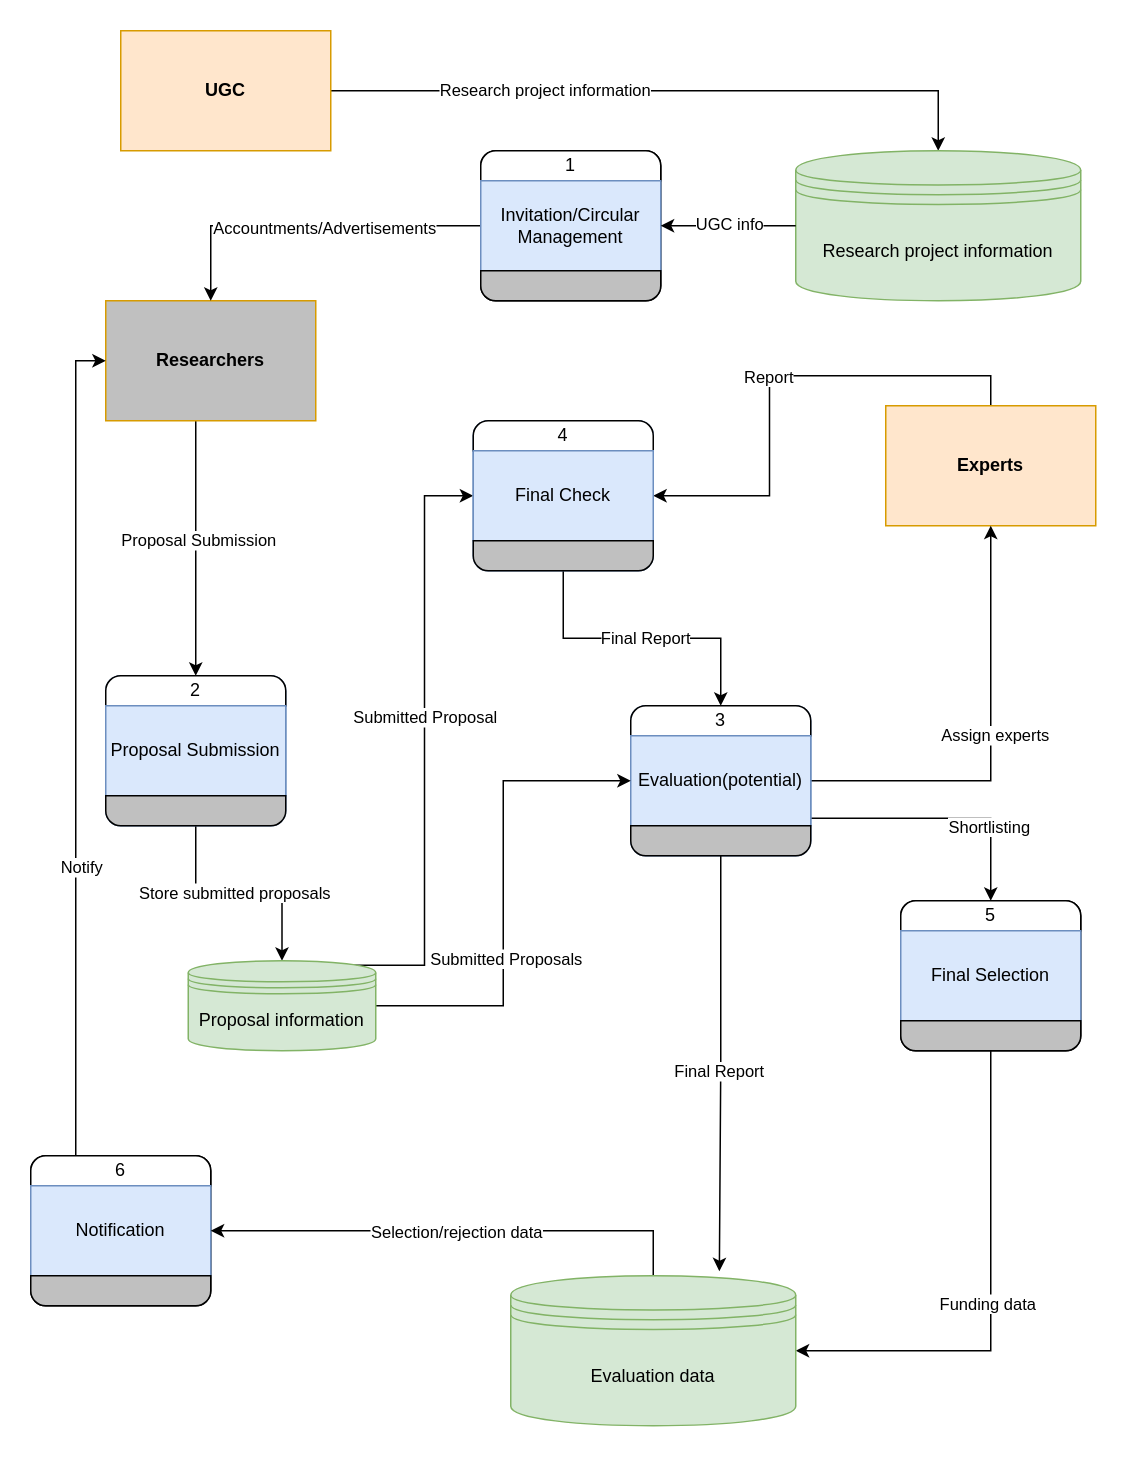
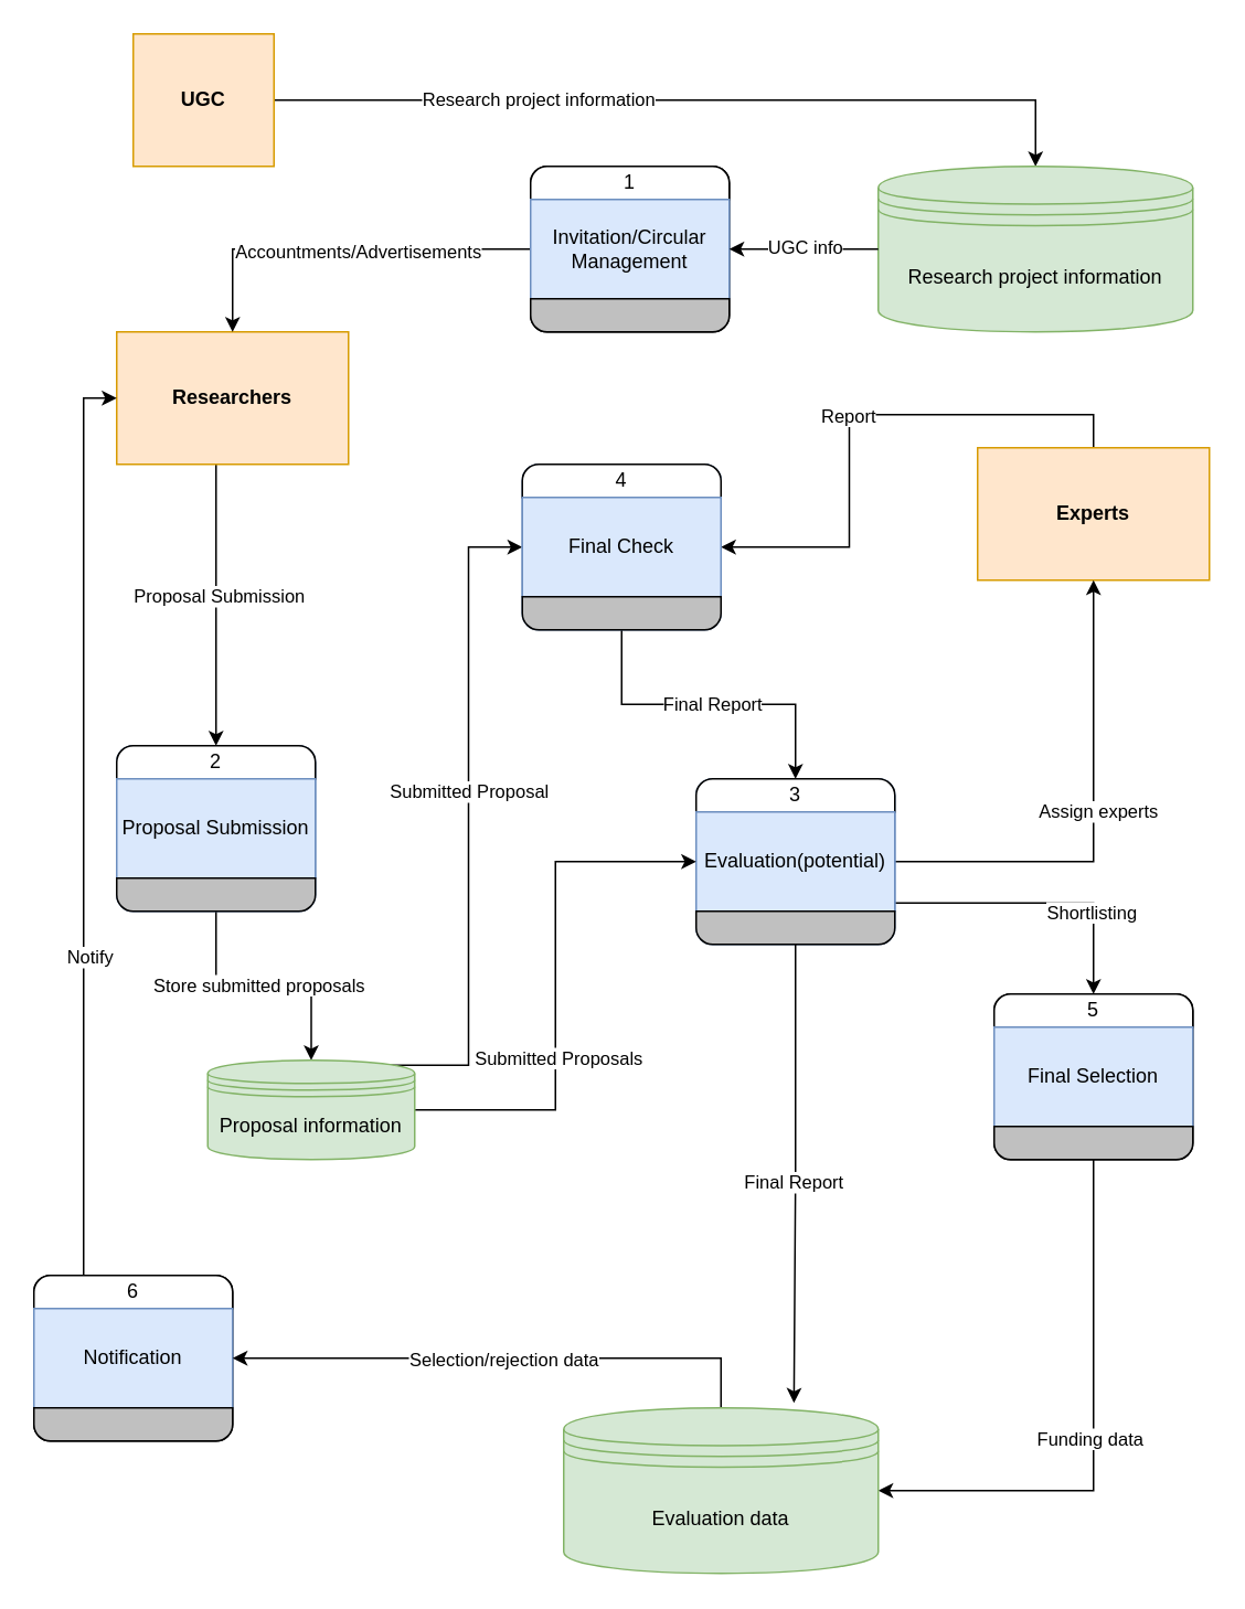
- <mxCell id="4" value="&lt;b&gt;UGC&lt;/b&gt;" style="rounded=0;whiteSpace=wrap;html=1;fillColor=#ffe6cc;strokeColor=#d79b00;" vertex="1" parent="1"><mxGeometry x="80" y="20" width="140" height="80" as="geometry" /></mxCell>
+ <mxCell id="4" value="&lt;b&gt;UGC&lt;/b&gt;" style="rounded=0;whiteSpace=wrap;html=1;fillColor=#ffe6cc;strokeColor=#d79b00;" vertex="1" parent="1"><mxGeometry x="80" y="20" width="85" height="80" as="geometry" /></mxCell>
- <mxCell id="7" value="&lt;b&gt;Researchers&lt;/b&gt;" style="rounded=0;whiteSpace=wrap;html=1;fillColor=#c0c0c0;strokeColor=#d79b00;" vertex="1" parent="1"><mxGeometry x="70" y="200" width="140" height="80" as="geometry" /></mxCell>
+ <mxCell id="7" value="&lt;b&gt;Researchers&lt;/b&gt;" style="rounded=0;whiteSpace=wrap;html=1;fillColor=#ffe6cc;strokeColor=#d79b00;" vertex="1" parent="1"><mxGeometry x="70" y="200" width="140" height="80" as="geometry" /></mxCell>
